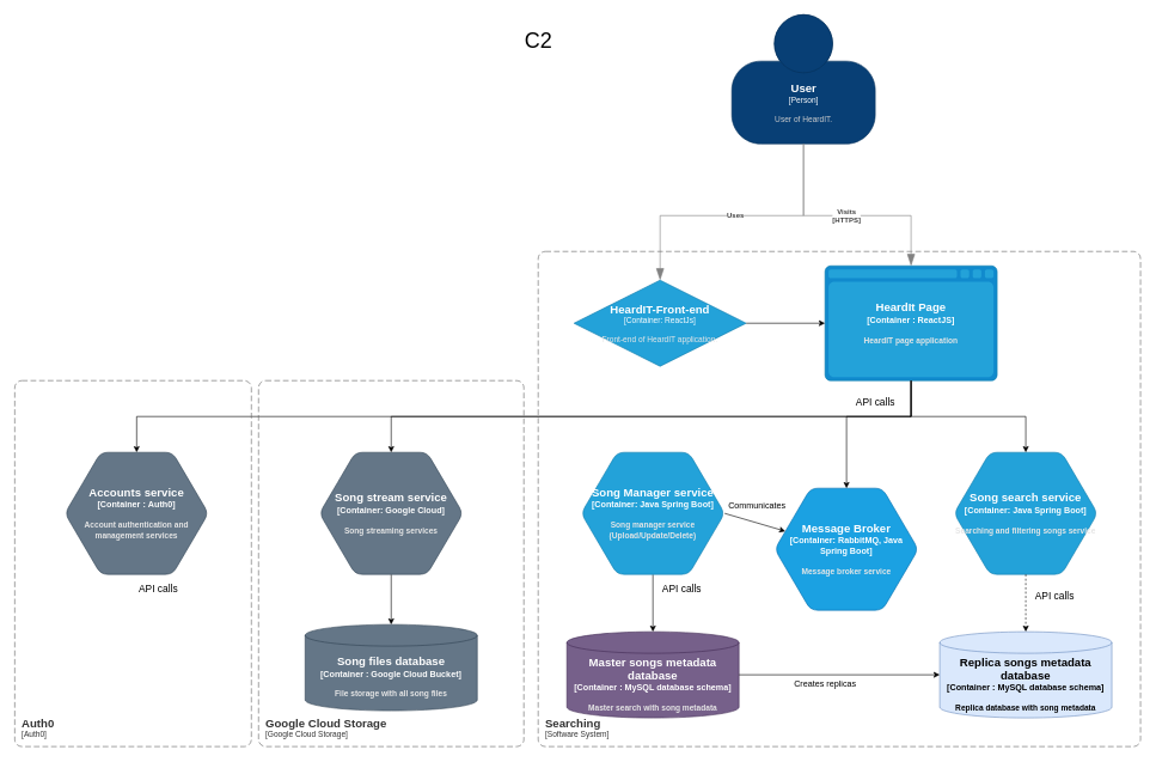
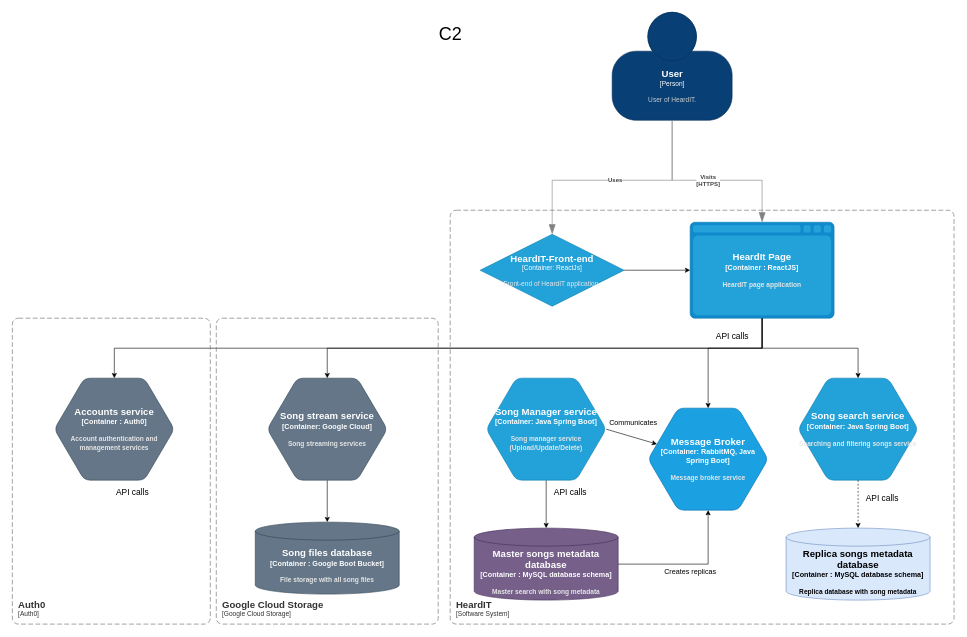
- <mxCell id="32" style="edgeStyle=orthogonalEdgeStyle;rounded=0;orthogonalLoop=1;jettySize=auto;html=1;exitX=1;exitY=0.5;exitDx=0;exitDy=0;exitPerimeter=0;entryX=0;entryY=0.5;entryDx=0;entryDy=0;entryPerimeter=0;" edge="1" parent="1" source="18" target="30"><mxGeometry relative="1" as="geometry" /></mxCell>
+ <mxCell id="32" style="edgeStyle=orthogonalEdgeStyle;rounded=0;orthogonalLoop=1;jettySize=auto;html=1;exitX=1;exitY=0.5;exitDx=0;exitDy=0;exitPerimeter=0;" edge="1" parent="1" source="18" target="29"><mxGeometry relative="1" as="geometry" /></mxCell>
- <mxCell id="17" value="&lt;font style=&quot;font-size: 16px&quot;&gt;&lt;b&gt;Song files database&lt;/font&gt;&lt;div&gt;[Container :&amp;nbsp;Google Cloud Bucket]&lt;/div&gt;&lt;br&gt;&lt;div&gt;&lt;font style=&quot;font-size: 11px&quot;&gt;&lt;font color=&quot;#E6E6E6&quot;&gt;File storage with all song files&lt;/font&gt;&lt;/div&gt;" style="shape=cylinder3;size=15;whiteSpace=wrap;html=1;boundedLbl=1;rounded=0;labelBackgroundColor=none;fillColor=#647687;fontSize=12;fontColor=#ffffff;align=center;strokeColor=#314354;metaEdit=1;points=[[0.5,0,0],[1,0.25,0],[1,0.5,0],[1,0.75,0],[0.5,1,0],[0,0.75,0],[0,0.5,0],[0,0.25,0]];resizable=0;" vertex="1" parent="1"><mxGeometry x="425" y="870" width="240" height="120" as="geometry" /></mxCell>
+ <mxCell id="17" value="&lt;font style=&quot;font-size: 16px&quot;&gt;&lt;b&gt;Song files database&lt;/font&gt;&lt;div&gt;[Container :&amp;nbsp;Google Boot Bucket]&lt;/div&gt;&lt;br&gt;&lt;div&gt;&lt;font style=&quot;font-size: 11px&quot;&gt;&lt;font color=&quot;#E6E6E6&quot;&gt;File storage with all song files&lt;/font&gt;&lt;/div&gt;" style="shape=cylinder3;size=15;whiteSpace=wrap;html=1;boundedLbl=1;rounded=0;labelBackgroundColor=none;fillColor=#647687;fontSize=12;fontColor=#ffffff;align=center;strokeColor=#314354;metaEdit=1;points=[[0.5,0,0],[1,0.25,0],[1,0.5,0],[1,0.75,0],[0.5,1,0],[0,0.75,0],[0,0.5,0],[0,0.25,0]];resizable=0;" vertex="1" parent="1"><mxGeometry x="425" y="870" width="240" height="120" as="geometry" /></mxCell>
- <mxCell id="5" value="&lt;font style=&quot;font-size: 16px&quot;&gt;&lt;b&gt;&lt;div style=&quot;text-align: left&quot;&gt;Searching&lt;/div&gt;&lt;/b&gt;&lt;/font&gt;&lt;div style=&quot;text-align: left&quot;&gt;[Software System]&lt;/div&gt;" style="rounded=1;fontSize=11;whiteSpace=wrap;html=1;dashed=1;arcSize=20;fillColor=none;strokeColor=#666666;fontColor=#333333;labelBackgroundColor=none;align=left;verticalAlign=bottom;labelBorderColor=none;spacingTop=0;spacing=10;dashPattern=8 4;metaEdit=1;rotatable=0;perimeter=rectanglePerimeter;noLabel=0;labelPadding=0;allowArrows=0;connectable=0;expand=0;recursiveResize=0;editable=1;pointerEvents=0;absoluteArcSize=1;points=[[0.25,0,0],[0.5,0,0],[0.75,0,0],[1,0.25,0],[1,0.5,0],[1,0.75,0],[0.75,1,0],[0.5,1,0],[0.25,1,0],[0,0.75,0],[0,0.5,0],[0,0.25,0]];" vertex="1" parent="1"><mxGeometry x="750" y="350" width="840" height="690" as="geometry" /></mxCell>
+ <mxCell id="5" value="&lt;font style=&quot;font-size: 16px&quot;&gt;&lt;b&gt;&lt;div style=&quot;text-align: left&quot;&gt;HeardIT&lt;/div&gt;&lt;/b&gt;&lt;/font&gt;&lt;div style=&quot;text-align: left&quot;&gt;[Software System]&lt;/div&gt;" style="rounded=1;fontSize=11;whiteSpace=wrap;html=1;dashed=1;arcSize=20;fillColor=none;strokeColor=#666666;fontColor=#333333;labelBackgroundColor=none;align=left;verticalAlign=bottom;labelBorderColor=none;spacingTop=0;spacing=10;dashPattern=8 4;metaEdit=1;rotatable=0;perimeter=rectanglePerimeter;noLabel=0;labelPadding=0;allowArrows=0;connectable=0;expand=0;recursiveResize=0;editable=1;pointerEvents=0;absoluteArcSize=1;points=[[0.25,0,0],[0.5,0,0],[0.75,0,0],[1,0.25,0],[1,0.5,0],[1,0.75,0],[0.75,1,0],[0.5,1,0],[0.25,1,0],[0,0.75,0],[0,0.5,0],[0,0.25,0]];" vertex="1" parent="1"><mxGeometry x="750" y="350" width="840" height="690" as="geometry" /></mxCell>
